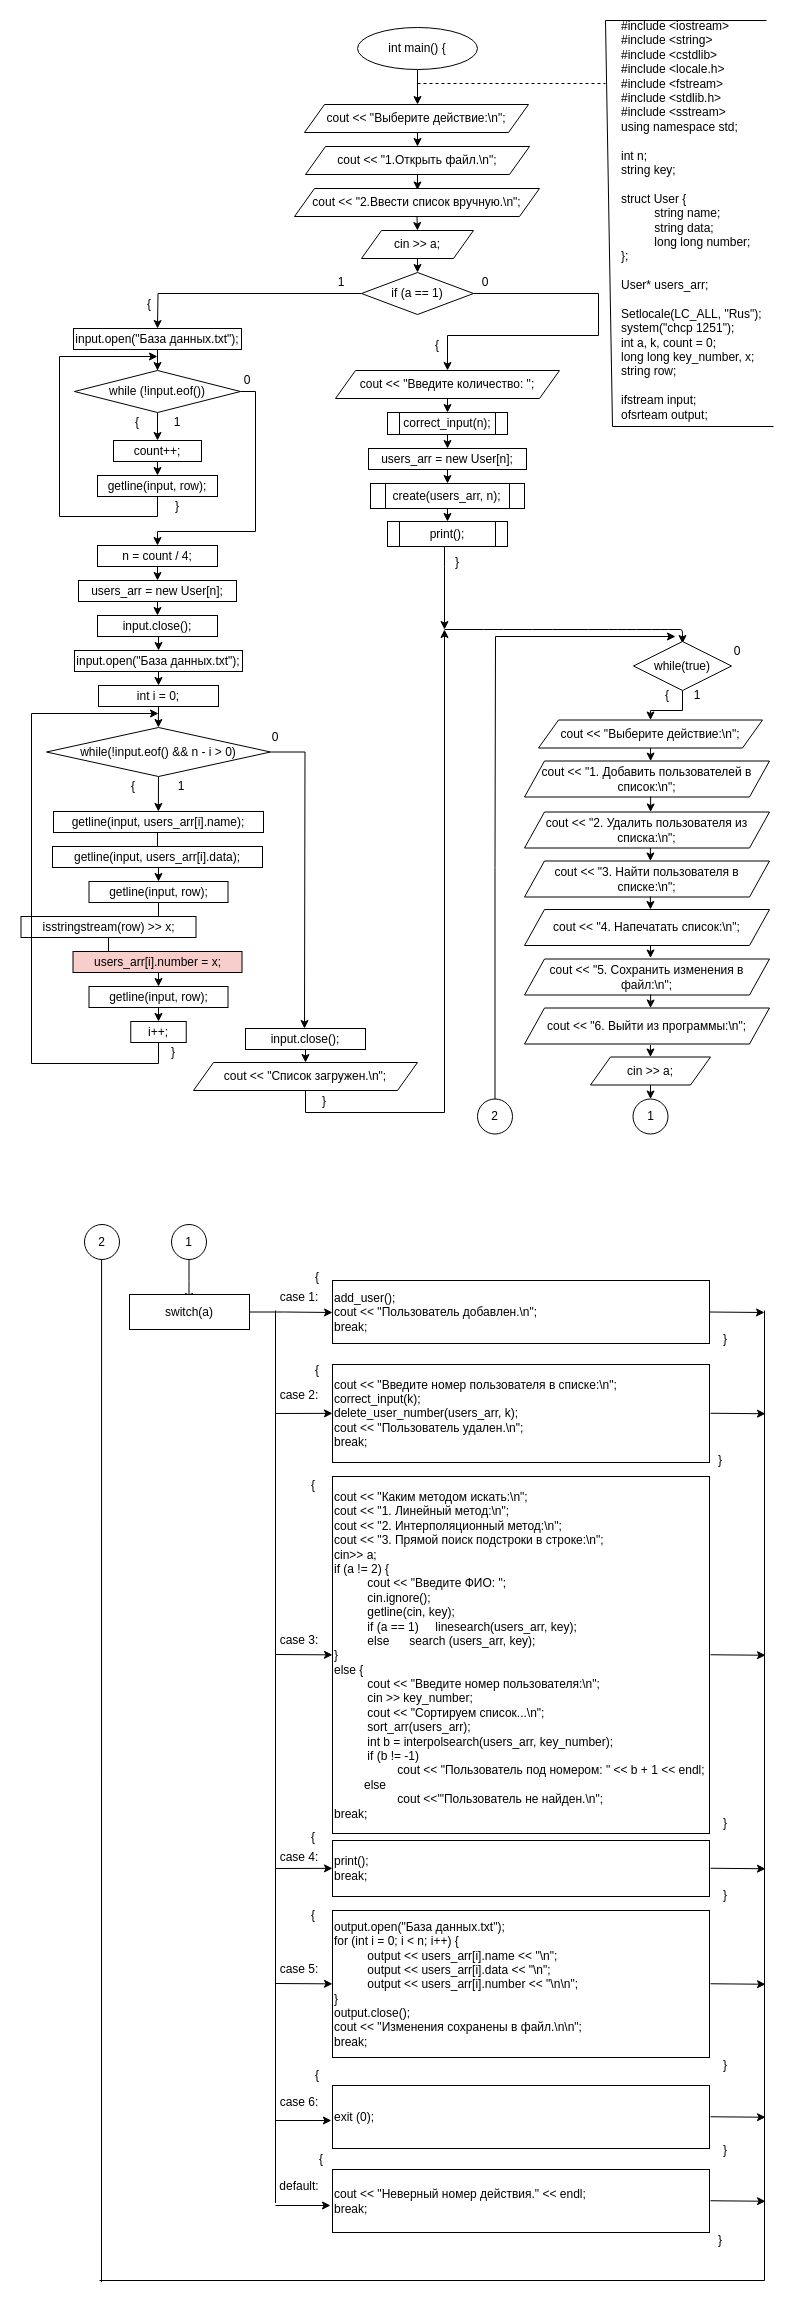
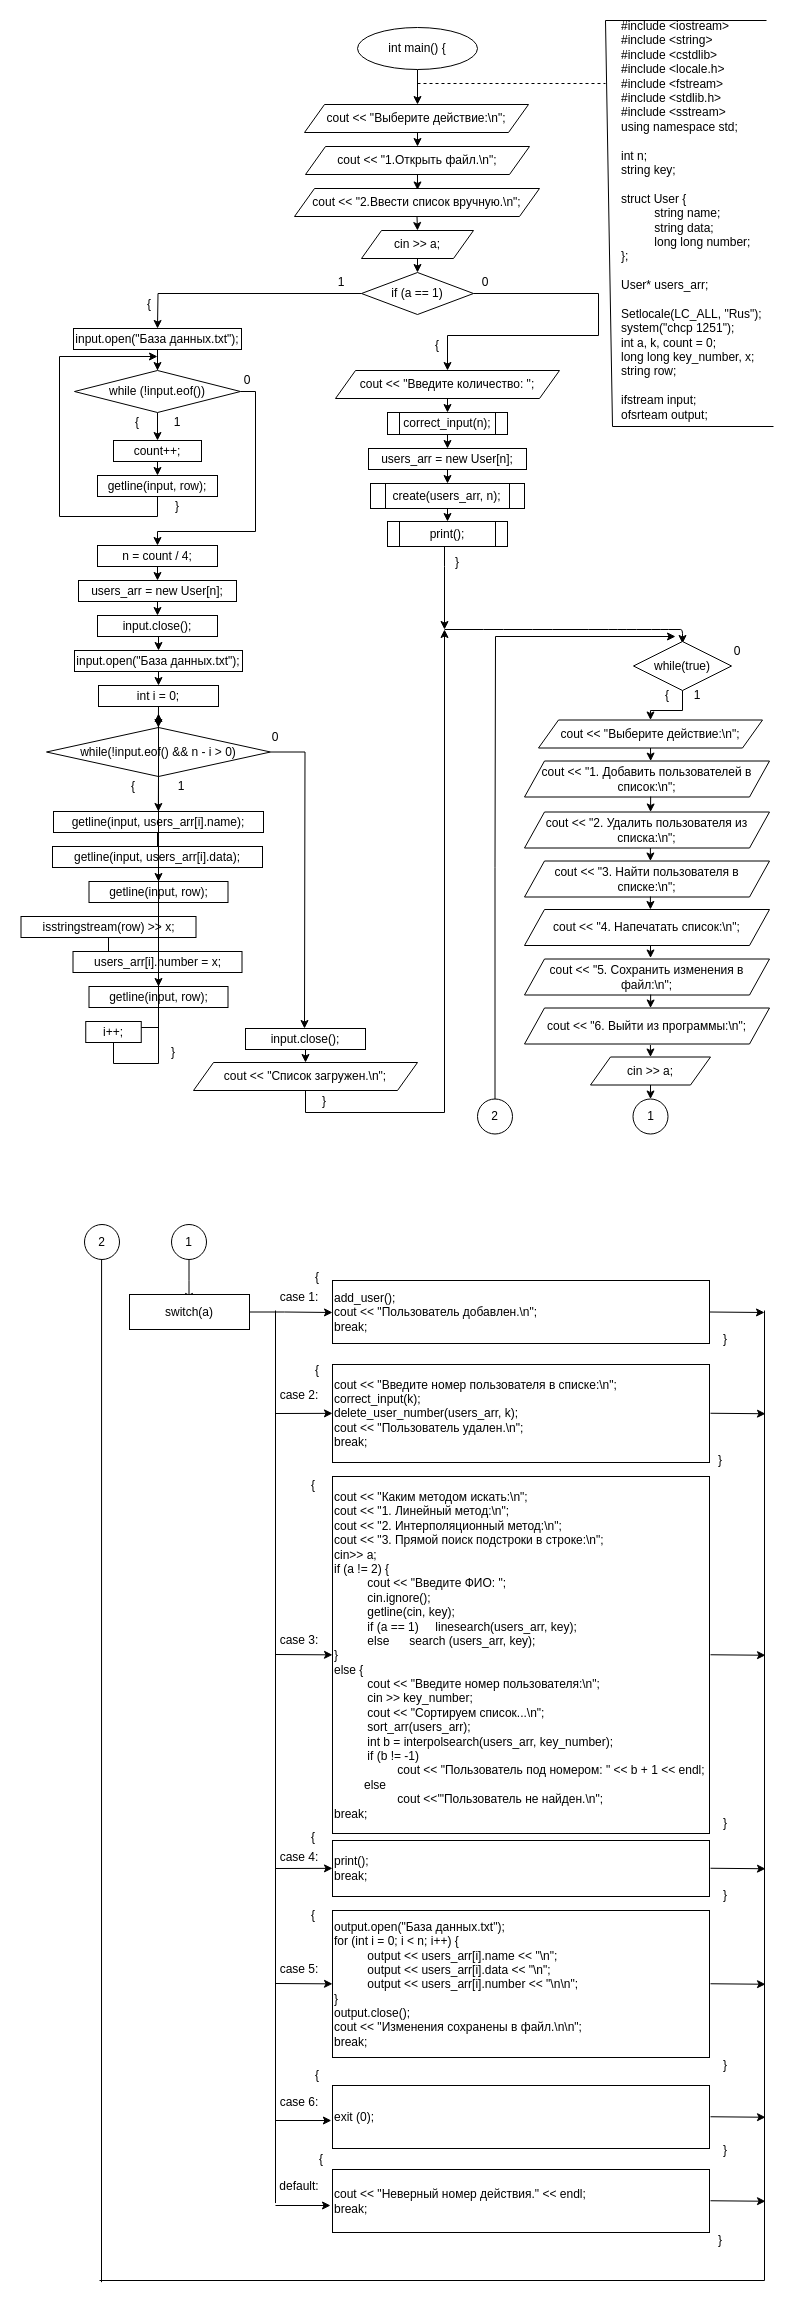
- <mxCell id="59" value="users_arr[i].number = x;" style="rounded=0;whiteSpace=wrap;html=1;fillColor=#f8cecc;" vertex="1" parent="1"><mxGeometry x="72.5" y="951" width="169" height="21" as="geometry" /></mxCell>
+ <mxCell id="59" value="users_arr[i].number = x;" style="rounded=0;whiteSpace=wrap;html=1;" vertex="1" parent="1"><mxGeometry x="72.5" y="951" width="169" height="21" as="geometry" /></mxCell>
- <mxCell id="63" value="i++;" style="rounded=0;whiteSpace=wrap;html=1;" vertex="1" parent="1"><mxGeometry x="130.25" y="1021" width="55.5" height="21" as="geometry" /></mxCell>
+ <mxCell id="63" value="i++;" style="rounded=0;whiteSpace=wrap;html=1;" vertex="1" parent="1"><mxGeometry x="85.25" y="1021" width="55.5" height="21" as="geometry" /></mxCell>
